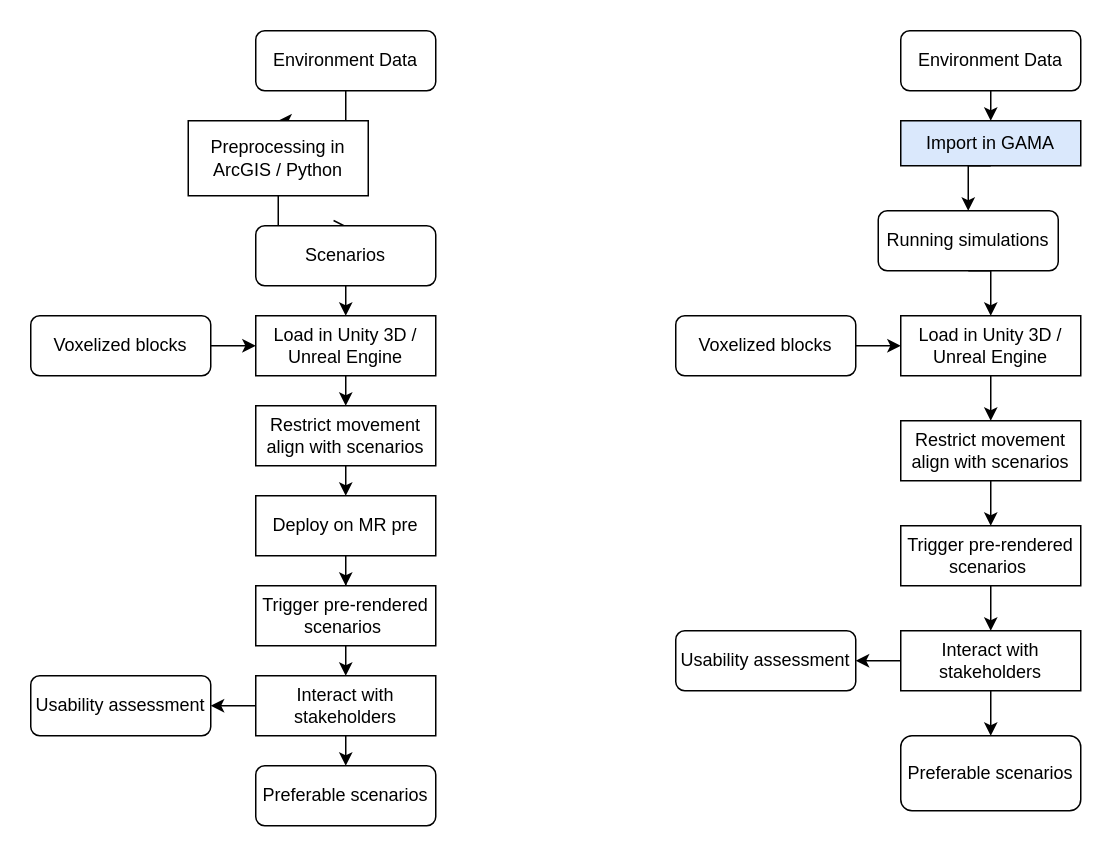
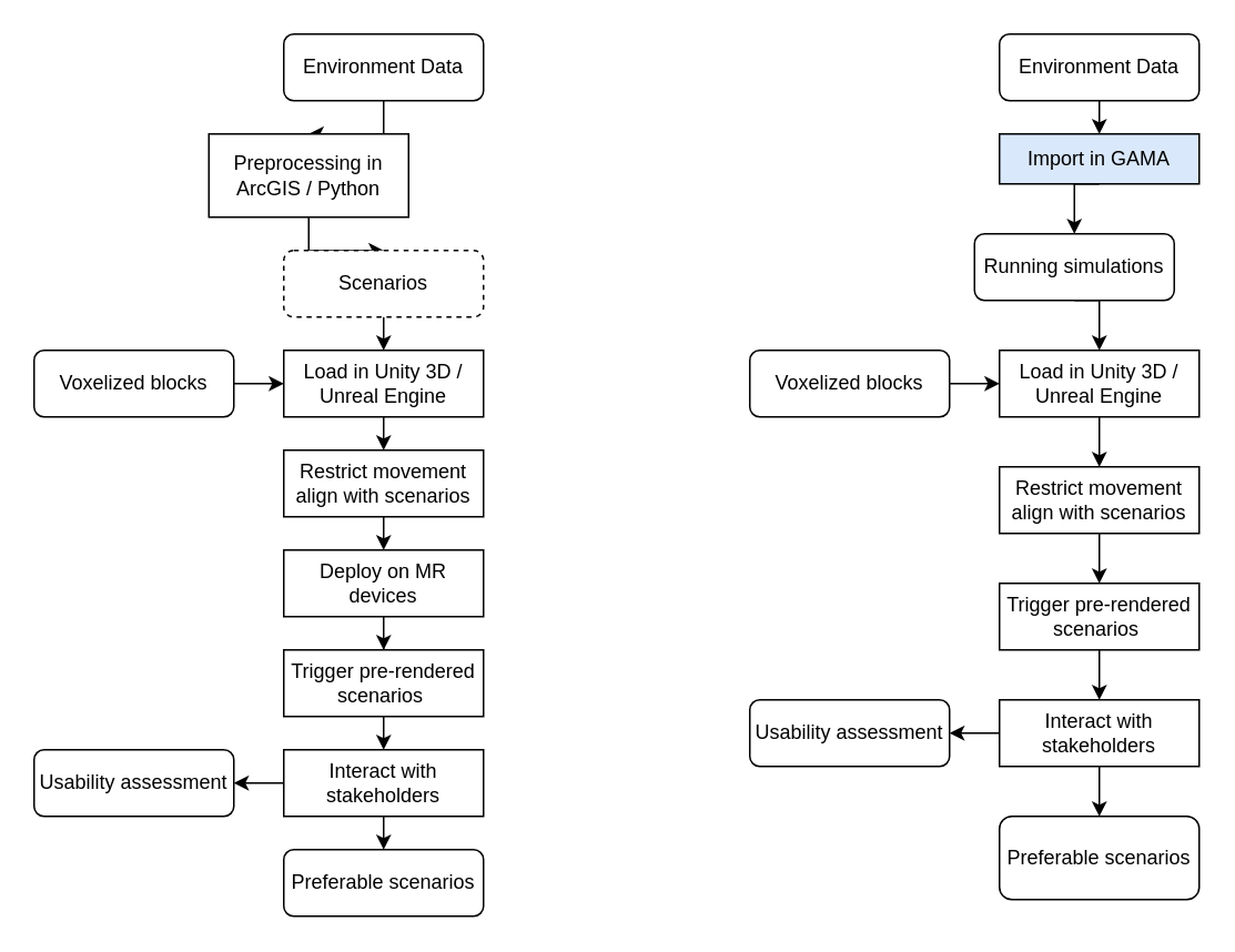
- <mxCell id="4" style="edgeStyle=orthogonalEdgeStyle;rounded=0;orthogonalLoop=1;jettySize=auto;html=1;exitX=0.5;exitY=1;exitDx=0;exitDy=0;entryX=0.5;entryY=0;entryDx=0;entryDy=0;endArrow=open;" edge="1" parent="1" source="5" target="9"><mxGeometry relative="1" as="geometry" /></mxCell>
+ <mxCell id="4" style="edgeStyle=orthogonalEdgeStyle;rounded=0;orthogonalLoop=1;jettySize=auto;html=1;exitX=0.5;exitY=1;exitDx=0;exitDy=0;entryX=0.5;entryY=0;entryDx=0;entryDy=0;" edge="1" parent="1" source="5" target="9"><mxGeometry relative="1" as="geometry" /></mxCell>
- <mxCell id="9" value="Scenarios" style="rounded=1;whiteSpace=wrap;html=1;" vertex="1" parent="1"><mxGeometry x="170" y="150" width="120" height="40" as="geometry" /></mxCell>
+ <mxCell id="9" value="Scenarios" style="rounded=1;whiteSpace=wrap;html=1;dashed=1;" vertex="1" parent="1"><mxGeometry x="170" y="150" width="120" height="40" as="geometry" /></mxCell>
- <mxCell id="41" value="Deploy on MR pre" style="rounded=0;whiteSpace=wrap;html=1;" vertex="1" parent="1"><mxGeometry x="170" y="330" width="120" height="40" as="geometry" /></mxCell>
+ <mxCell id="41" value="Deploy on MR devices" style="rounded=0;whiteSpace=wrap;html=1;" vertex="1" parent="1"><mxGeometry x="170" y="330" width="120" height="40" as="geometry" /></mxCell>
